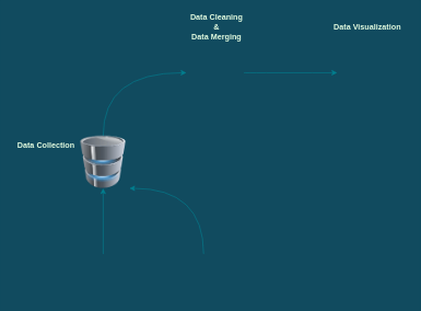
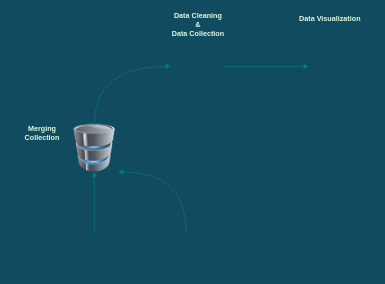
- <mxCell id="11" value="&lt;b&gt;Data Cleaning&lt;br&gt;&amp;amp;&lt;br&gt;Data Merging&lt;br&gt;&lt;/b&gt;" style="text;html=1;strokeColor=none;fillColor=none;align=center;verticalAlign=middle;whiteSpace=wrap;rounded=0;fontColor=#E4FDE1;" vertex="1" parent="1"><mxGeometry x="264.54" y="20" width="130" height="40" as="geometry" /></mxCell>
+ <mxCell id="11" value="&lt;b&gt;Data Cleaning&lt;br&gt;&amp;amp;&lt;br&gt;Data Collection&lt;br&gt;&lt;/b&gt;" style="text;html=1;strokeColor=none;fillColor=none;align=center;verticalAlign=middle;whiteSpace=wrap;rounded=0;fontColor=#E4FDE1;" vertex="1" parent="1"><mxGeometry x="264.54" y="20" width="130" height="40" as="geometry" /></mxCell>
- <mxCell id="13" value="&lt;b&gt;Data Visualization&lt;/b&gt;" style="text;html=1;strokeColor=none;fillColor=none;align=center;verticalAlign=middle;whiteSpace=wrap;rounded=0;fontColor=#E4FDE1;" vertex="1" parent="1"><mxGeometry x="499.54" y="25" width="120" height="30" as="geometry" /></mxCell>
+ <mxCell id="13" value="&lt;b&gt;Data Visualization&lt;/b&gt;" style="text;html=1;strokeColor=none;fillColor=none;align=center;verticalAlign=middle;whiteSpace=wrap;rounded=0;fontColor=#E4FDE1;" vertex="1" parent="1"><mxGeometry x="489.54" y="15" width="120" height="30" as="geometry" /></mxCell>
- <mxCell id="8" value="&lt;b&gt;Data Collection&lt;/b&gt;" style="text;html=1;strokeColor=none;fillColor=none;align=center;verticalAlign=middle;whiteSpace=wrap;rounded=0;fontColor=#E4FDE1;" vertex="1" parent="1"><mxGeometry x="20" y="196" width="100" height="50" as="geometry" /></mxCell>
+ <mxCell id="8" value="&lt;b&gt;Merging Collection&lt;/b&gt;" style="text;html=1;strokeColor=none;fillColor=none;align=center;verticalAlign=middle;whiteSpace=wrap;rounded=0;fontColor=#E4FDE1;" vertex="1" parent="1"><mxGeometry x="20" y="196" width="100" height="50" as="geometry" /></mxCell>
